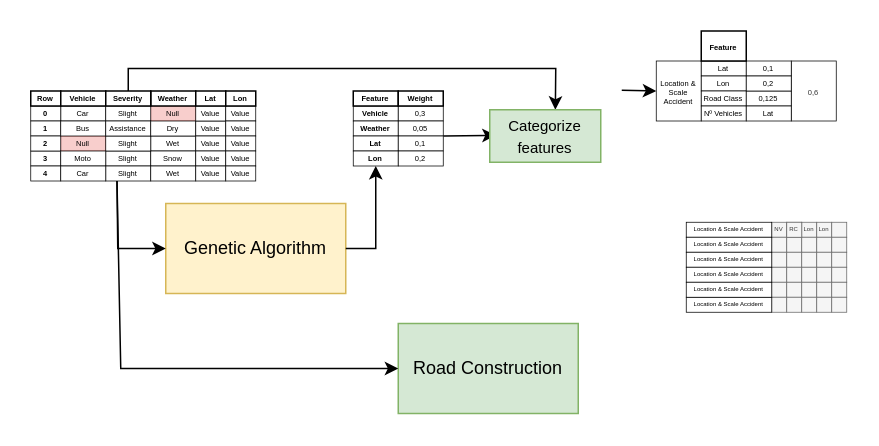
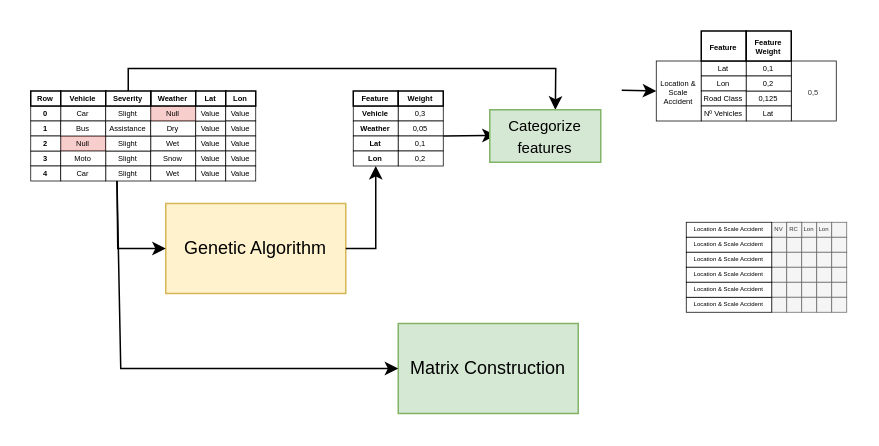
+ <mxCell id="64" value="&lt;font style=&quot;font-size: 5px;&quot;&gt;&lt;b&gt;Feature Weight&lt;/b&gt;&lt;/font&gt;" style="rounded=0;whiteSpace=wrap;html=1;strokeWidth=1;align=center;verticalAlign=middle;fontSize=5;" vertex="1" parent="1"><mxGeometry x="497" y="20" width="30" height="20" as="geometry" /></mxCell>
- <mxCell id="56" value="&lt;span style=&quot;border-color: var(--border-color); color: rgb(51, 51, 51); font-size: 5px;&quot;&gt;0,6&lt;/span&gt;" style="rounded=0;whiteSpace=wrap;html=1;strokeWidth=0.5;align=center;verticalAlign=middle;fontSize=5;" vertex="1" parent="1"><mxGeometry x="527" y="40" width="30" height="40" as="geometry" /></mxCell>
+ <mxCell id="56" value="&lt;span style=&quot;border-color: var(--border-color); color: rgb(51, 51, 51); font-size: 5px;&quot;&gt;0,5&lt;/span&gt;" style="rounded=0;whiteSpace=wrap;html=1;strokeWidth=0.5;align=center;verticalAlign=middle;fontSize=5;" vertex="1" parent="1"><mxGeometry x="527" y="40" width="30" height="40" as="geometry" /></mxCell>
- <mxCell id="66" value="Road Construction" style="rounded=0;whiteSpace=wrap;html=1;fillColor=#d5e8d4;strokeColor=#82b366;" vertex="1" parent="1"><mxGeometry x="265" y="215" width="120" height="60" as="geometry" /></mxCell>
+ <mxCell id="66" value="Matrix Construction" style="rounded=0;whiteSpace=wrap;html=1;fillColor=#d5e8d4;strokeColor=#82b366;" vertex="1" parent="1"><mxGeometry x="265" y="215" width="120" height="60" as="geometry" /></mxCell>
